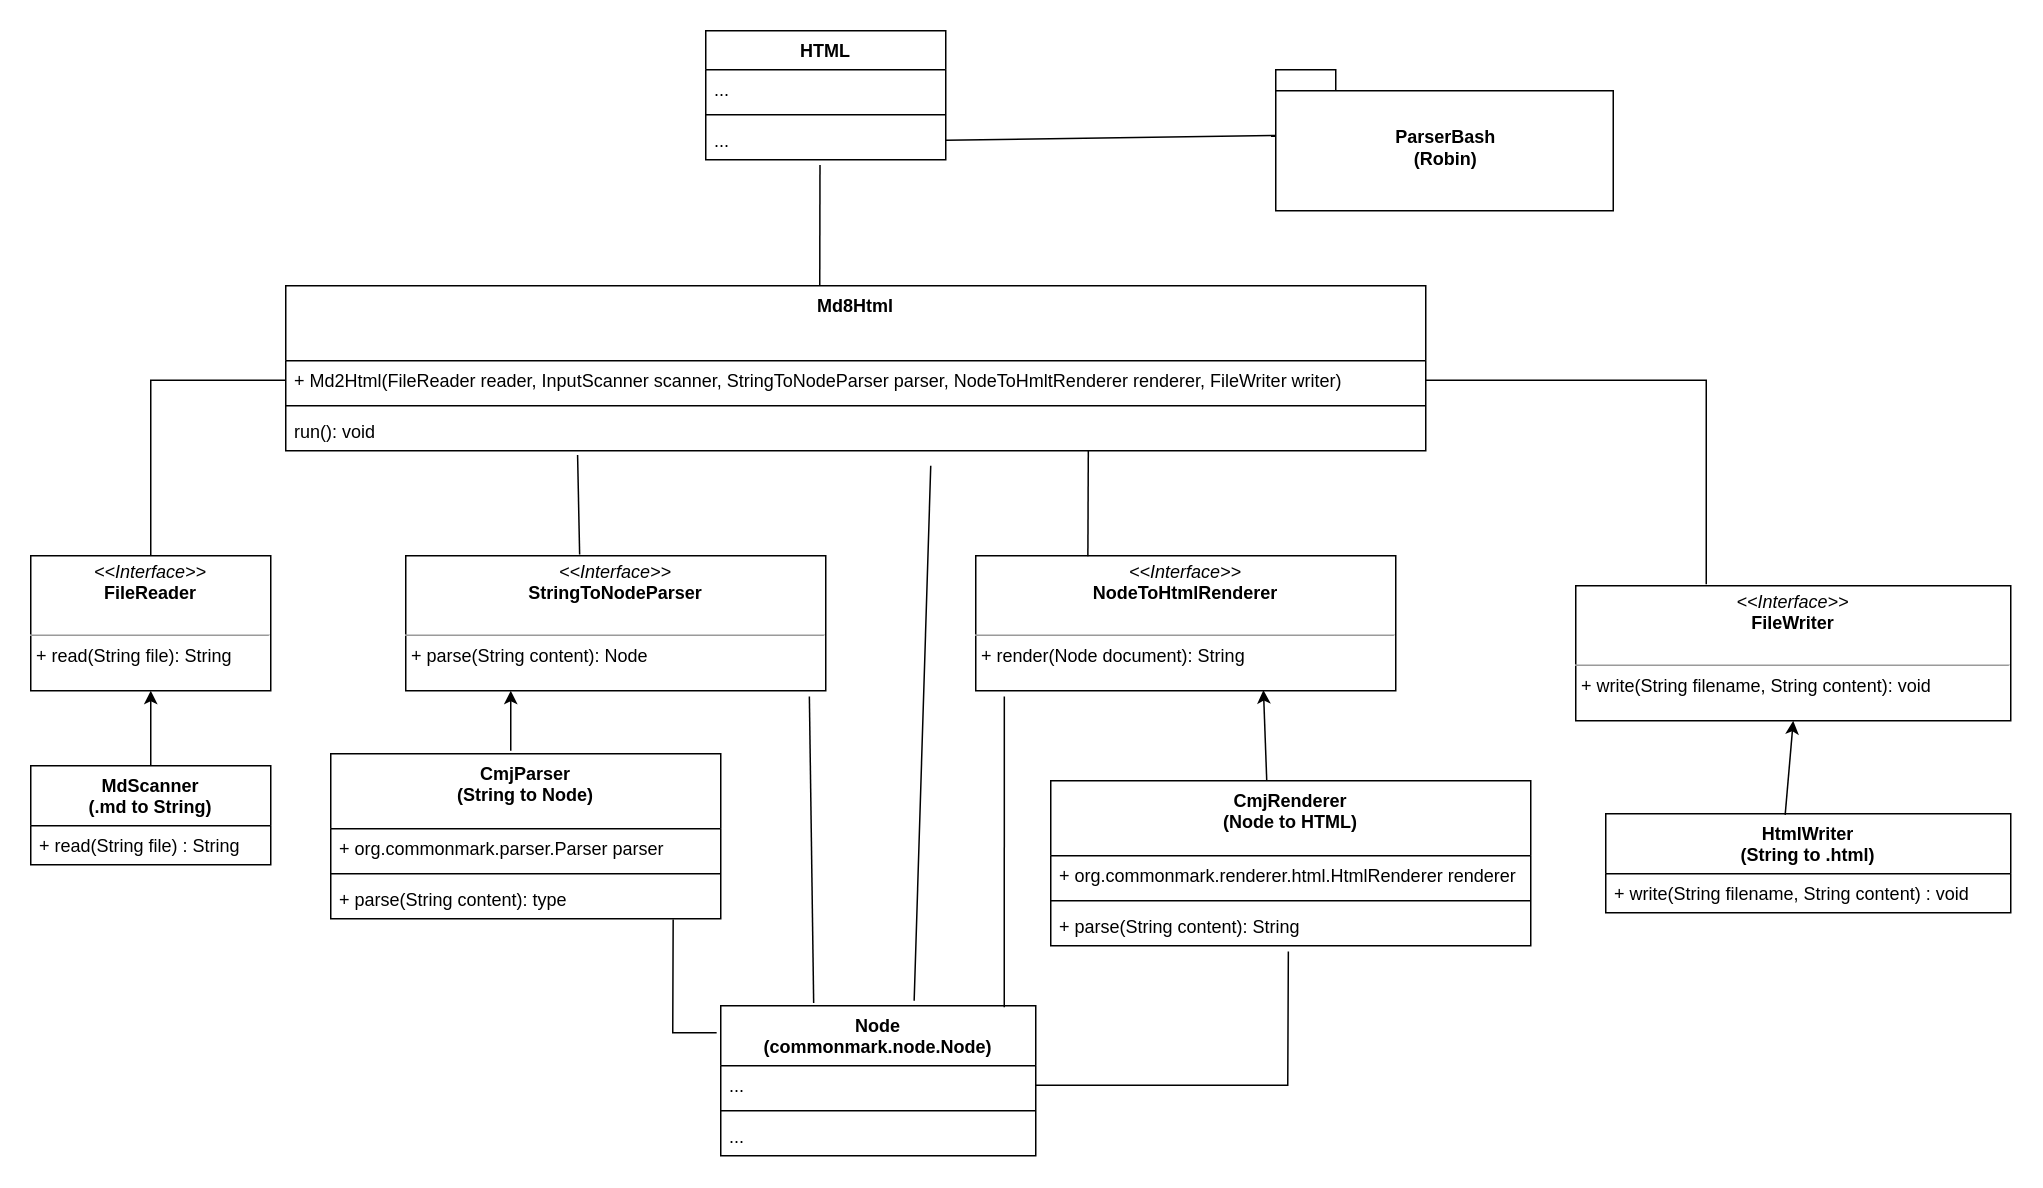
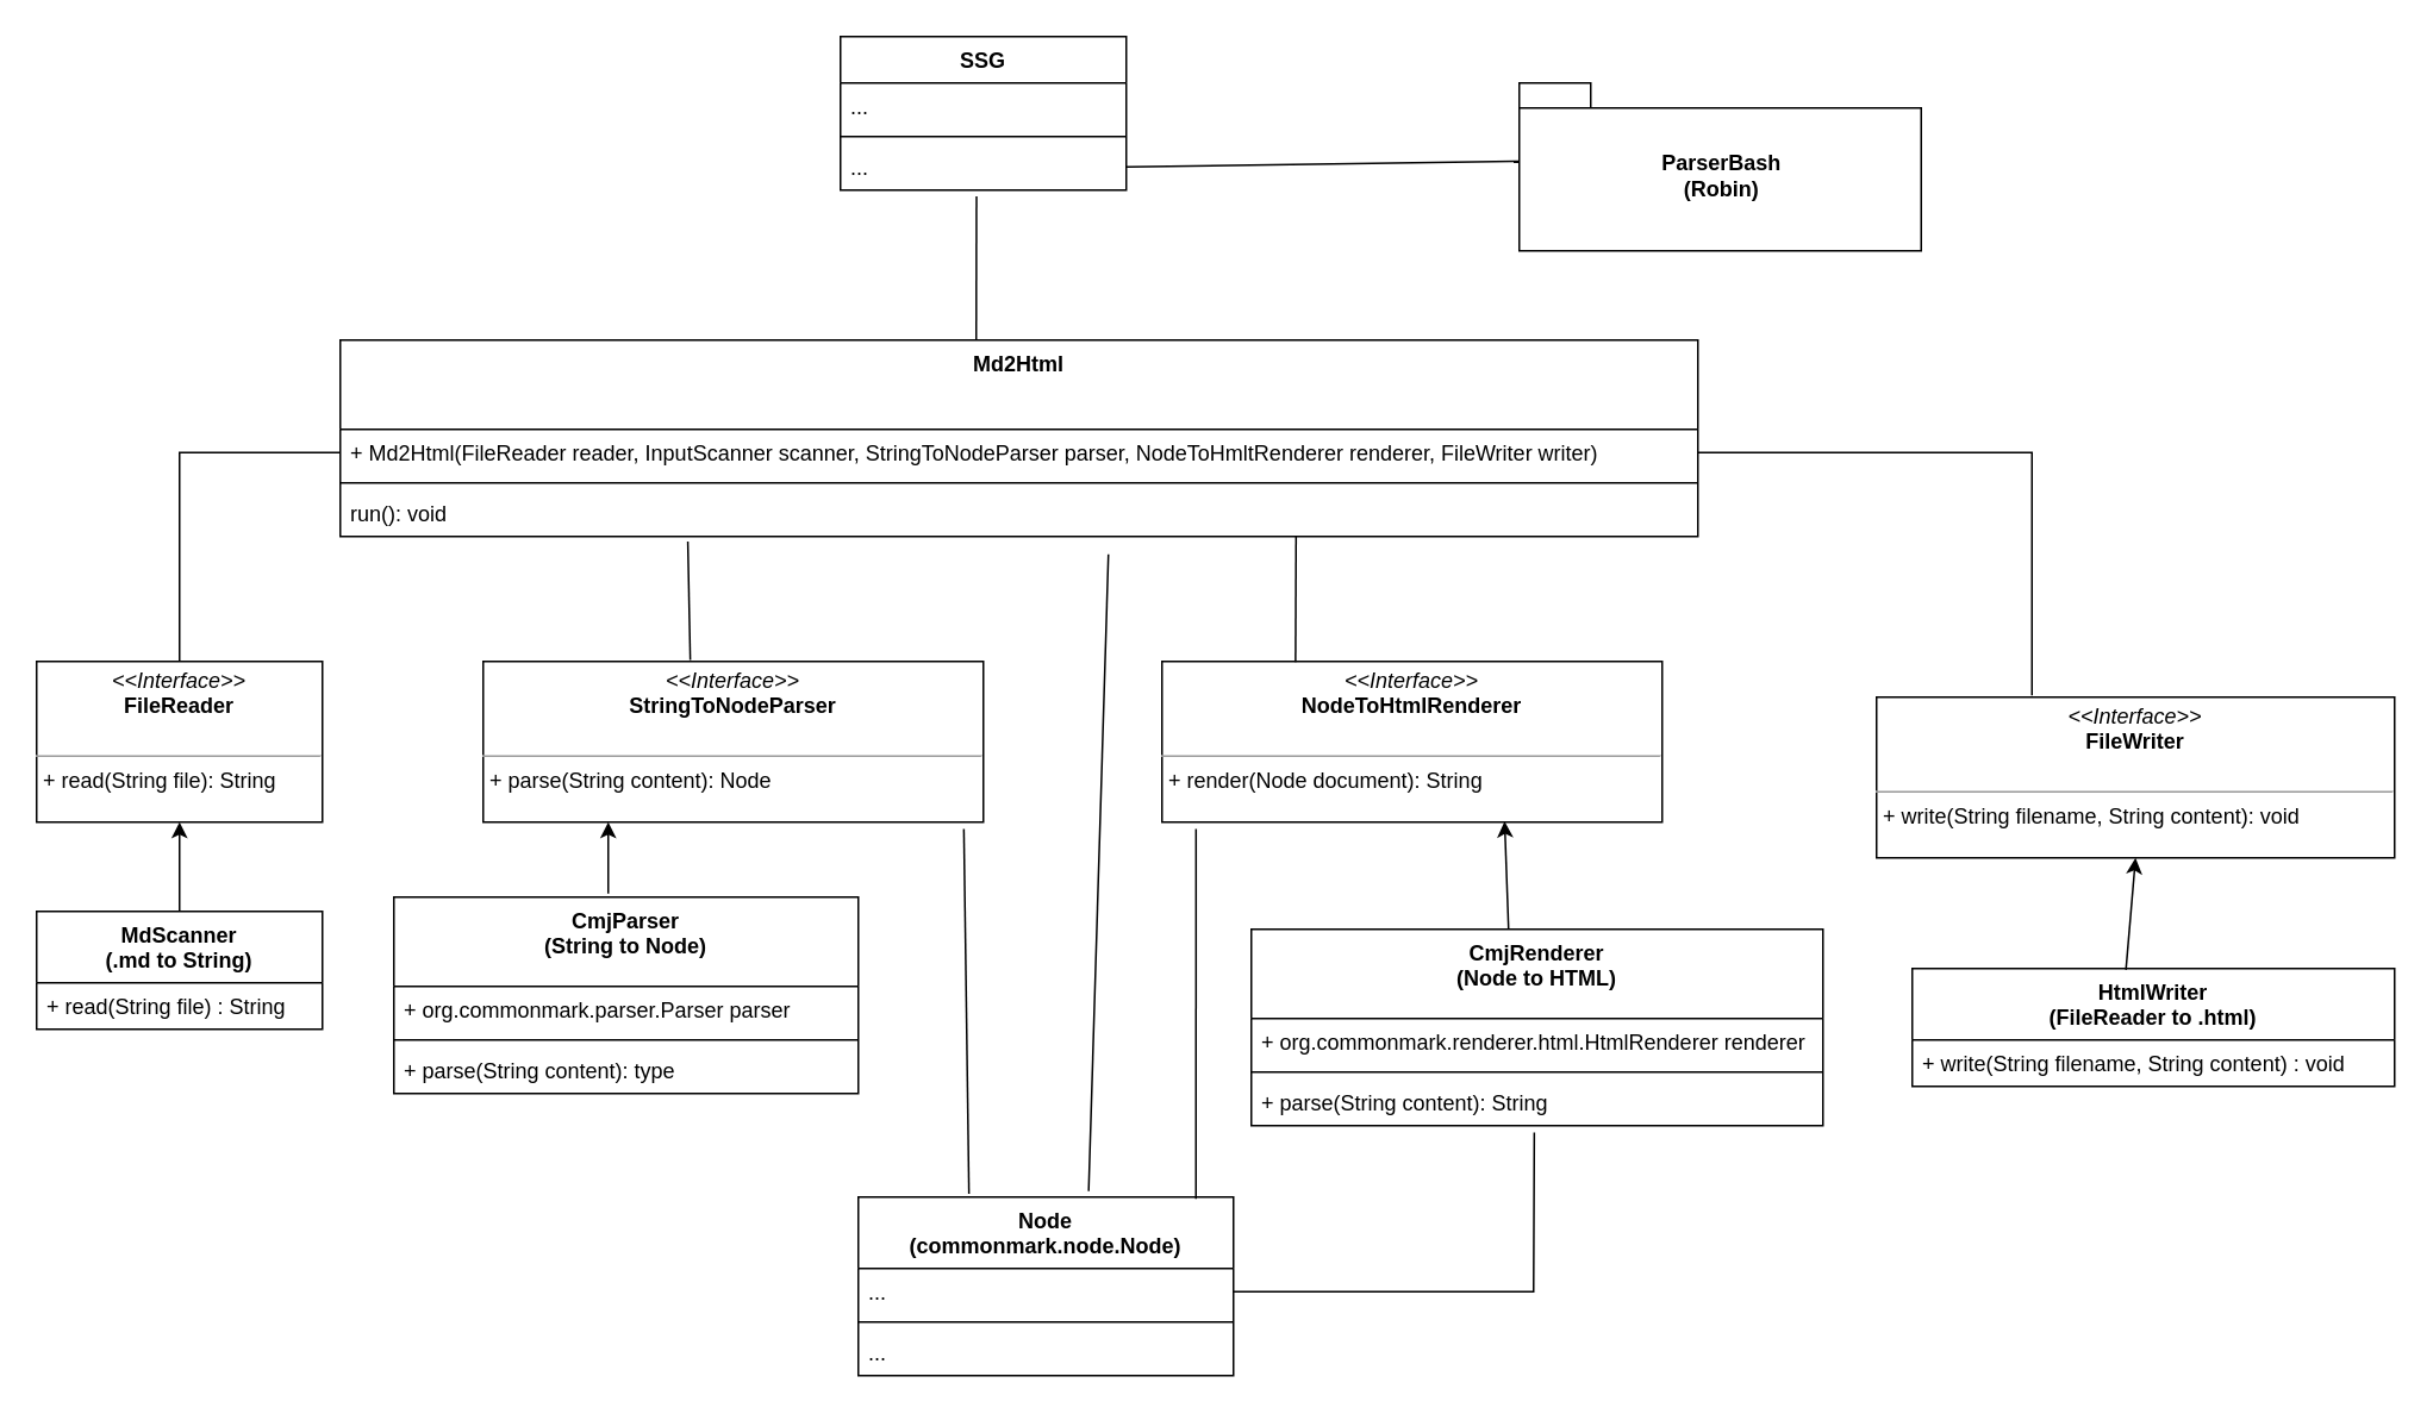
- <mxCell id="32" value="HTML" style="swimlane;fontStyle=1;align=center;verticalAlign=top;childLayout=stackLayout;horizontal=1;startSize=26;horizontalStack=0;resizeParent=1;resizeParentMax=0;resizeLast=0;collapsible=1;marginBottom=0;" vertex="1" parent="1"><mxGeometry x="470" y="20" width="160" height="86" as="geometry" /></mxCell>
+ <mxCell id="32" value="SSG" style="swimlane;fontStyle=1;align=center;verticalAlign=top;childLayout=stackLayout;horizontal=1;startSize=26;horizontalStack=0;resizeParent=1;resizeParentMax=0;resizeLast=0;collapsible=1;marginBottom=0;" vertex="1" parent="1"><mxGeometry x="470" y="20" width="160" height="86" as="geometry" /></mxCell>
- <mxCell id="16" value="Md8Html" style="swimlane;fontStyle=1;align=center;verticalAlign=top;childLayout=stackLayout;horizontal=1;startSize=50;horizontalStack=0;resizeParent=1;resizeParentMax=0;resizeLast=0;collapsible=1;marginBottom=0;" vertex="1" parent="1"><mxGeometry x="190" y="190" width="760" height="110" as="geometry" /></mxCell>
+ <mxCell id="16" value="Md2Html" style="swimlane;fontStyle=1;align=center;verticalAlign=top;childLayout=stackLayout;horizontal=1;startSize=50;horizontalStack=0;resizeParent=1;resizeParentMax=0;resizeLast=0;collapsible=1;marginBottom=0;" vertex="1" parent="1"><mxGeometry x="190" y="190" width="760" height="110" as="geometry" /></mxCell>
- <mxCell id="43" value="HtmlWriter&#10;(String to .html)&#10;" style="swimlane;fontStyle=1;align=center;verticalAlign=top;childLayout=stackLayout;horizontal=1;startSize=40;horizontalStack=0;resizeParent=1;resizeParentMax=0;resizeLast=0;collapsible=1;marginBottom=0;" vertex="1" parent="1"><mxGeometry x="1070" y="542" width="270" height="66" as="geometry" /></mxCell>
+ <mxCell id="43" value="HtmlWriter&#10;(FileReader to .html)&#10;" style="swimlane;fontStyle=1;align=center;verticalAlign=top;childLayout=stackLayout;horizontal=1;startSize=40;horizontalStack=0;resizeParent=1;resizeParentMax=0;resizeLast=0;collapsible=1;marginBottom=0;" vertex="1" parent="1"><mxGeometry x="1070" y="542" width="270" height="66" as="geometry" /></mxCell>
- <mxCell id="21" value="" style="endArrow=none;html=1;rounded=0;entryX=0.878;entryY=1.017;entryDx=0;entryDy=0;entryPerimeter=0;exitX=-0.013;exitY=0.18;exitDx=0;exitDy=0;exitPerimeter=0;" edge="1" parent="1" source="12" target="5"><mxGeometry width="50" height="50" relative="1" as="geometry"><mxPoint x="530" y="600" as="sourcePoint" /><mxPoint x="580" y="550" as="targetPoint" /><Array as="points"><mxPoint x="448" y="688" /></Array></mxGeometry></mxCell>
